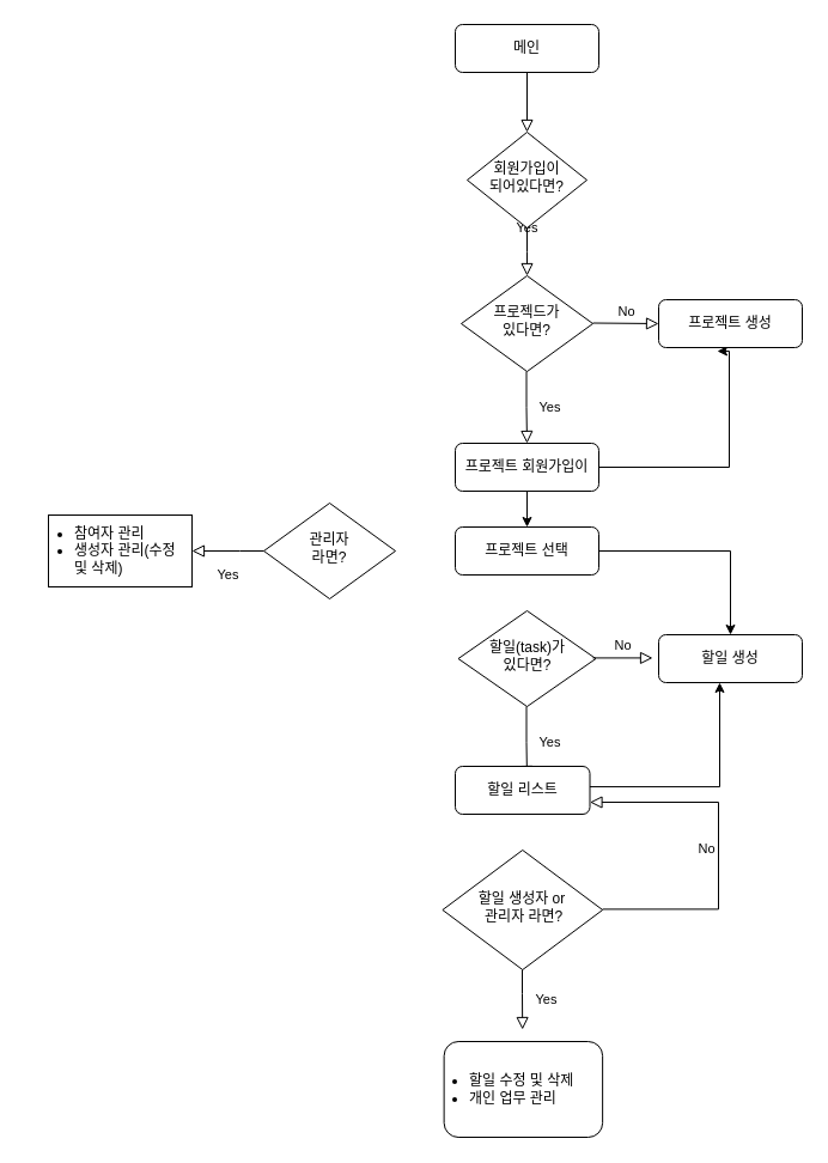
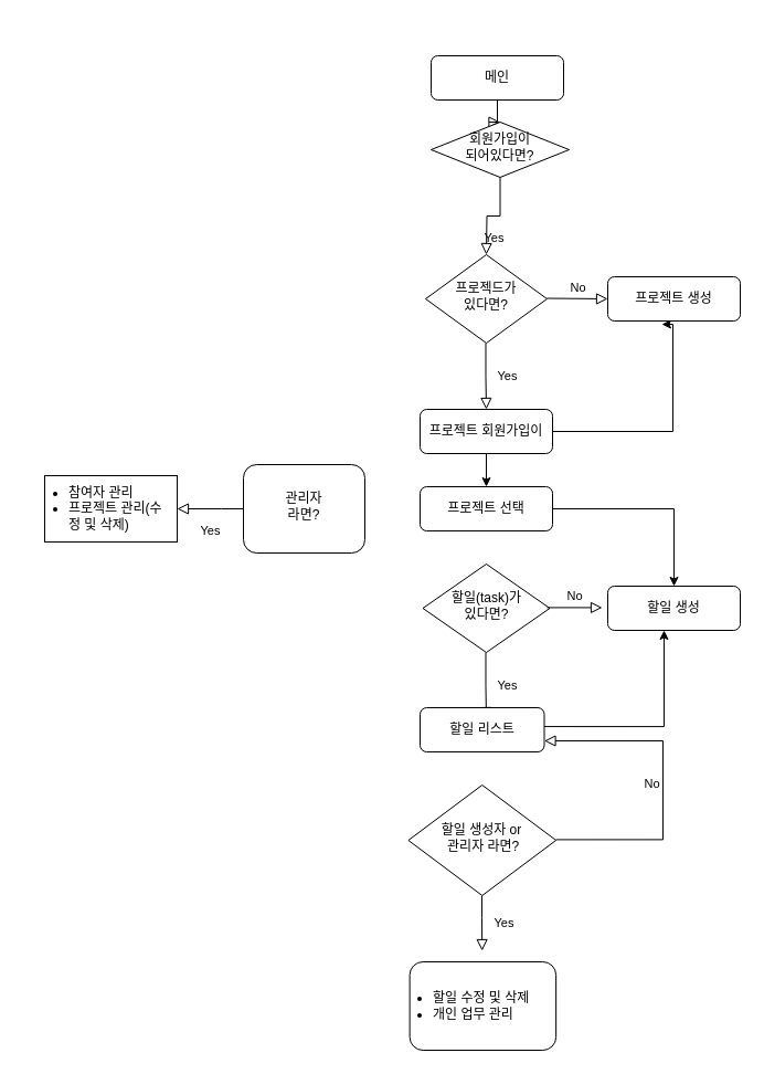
- <mxCell id="3" value="메인" style="rounded=1;whiteSpace=wrap;html=1;fontSize=12;glass=0;strokeWidth=1;shadow=0;" parent="1" vertex="1"><mxGeometry x="380" y="20" width="120" height="40" as="geometry" /></mxCell>
+ <mxCell id="3" value="메인" style="rounded=1;whiteSpace=wrap;html=1;fontSize=12;glass=0;strokeWidth=1;shadow=0;" parent="1" vertex="1"><mxGeometry x="390" y="50" width="120" height="40" as="geometry" /></mxCell>
- <mxCell id="5" value="회원가입이&lt;br&gt;되어있다면?" style="rhombus;whiteSpace=wrap;html=1;shadow=0;fontFamily=Helvetica;fontSize=12;align=center;strokeWidth=1;spacing=6;spacingTop=-4;" parent="1" vertex="1"><mxGeometry x="390" y="110" width="100" height="80" as="geometry" /></mxCell>
+ <mxCell id="5" value="회원가입이&lt;br&gt;되어있다면?" style="rhombus;whiteSpace=wrap;html=1;shadow=0;fontFamily=Helvetica;fontSize=12;align=center;strokeWidth=1;spacing=6;spacingTop=-4;" parent="1" vertex="1"><mxGeometry x="390" y="110" width="125" height="50" as="geometry" /></mxCell>
- <mxCell id="22" value="&lt;ul&gt;&lt;li&gt;참여자 관리&lt;/li&gt;&lt;li&gt;생성자 관리(수정 및 삭제)&lt;/li&gt;&lt;/ul&gt;" style="text;strokeColor=none;fillColor=none;html=1;whiteSpace=wrap;verticalAlign=middle;overflow=hidden;" parent="1" vertex="1"><mxGeometry x="20" y="420" width="130" height="80" as="geometry" /></mxCell>
+ <mxCell id="22" value="&lt;ul&gt;&lt;li&gt;참여자 관리&lt;/li&gt;&lt;li&gt;프로젝트 관리(수정 및 삭제)&lt;/li&gt;&lt;/ul&gt;" style="text;strokeColor=none;fillColor=none;html=1;whiteSpace=wrap;verticalAlign=middle;overflow=hidden;" parent="1" vertex="1"><mxGeometry x="20" y="420" width="130" height="80" as="geometry" /></mxCell>
- <mxCell id="13" value="관리자&lt;br&gt;라면?" style="rhombus;whiteSpace=wrap;html=1;shadow=0;fontFamily=Helvetica;fontSize=12;align=center;strokeWidth=1;spacing=6;spacingTop=-4;" parent="1" vertex="1"><mxGeometry x="220" y="420" width="110" height="80" as="geometry" /></mxCell>
+ <mxCell id="13" value="관리자&lt;br&gt;라면?" style="whiteSpace=wrap;html=1;shadow=0;fontFamily=Helvetica;fontSize=12;align=center;strokeWidth=1;spacing=6;spacingTop=-4;rounded=1;" parent="1" vertex="1"><mxGeometry x="220" y="420" width="110" height="80" as="geometry" /></mxCell>
